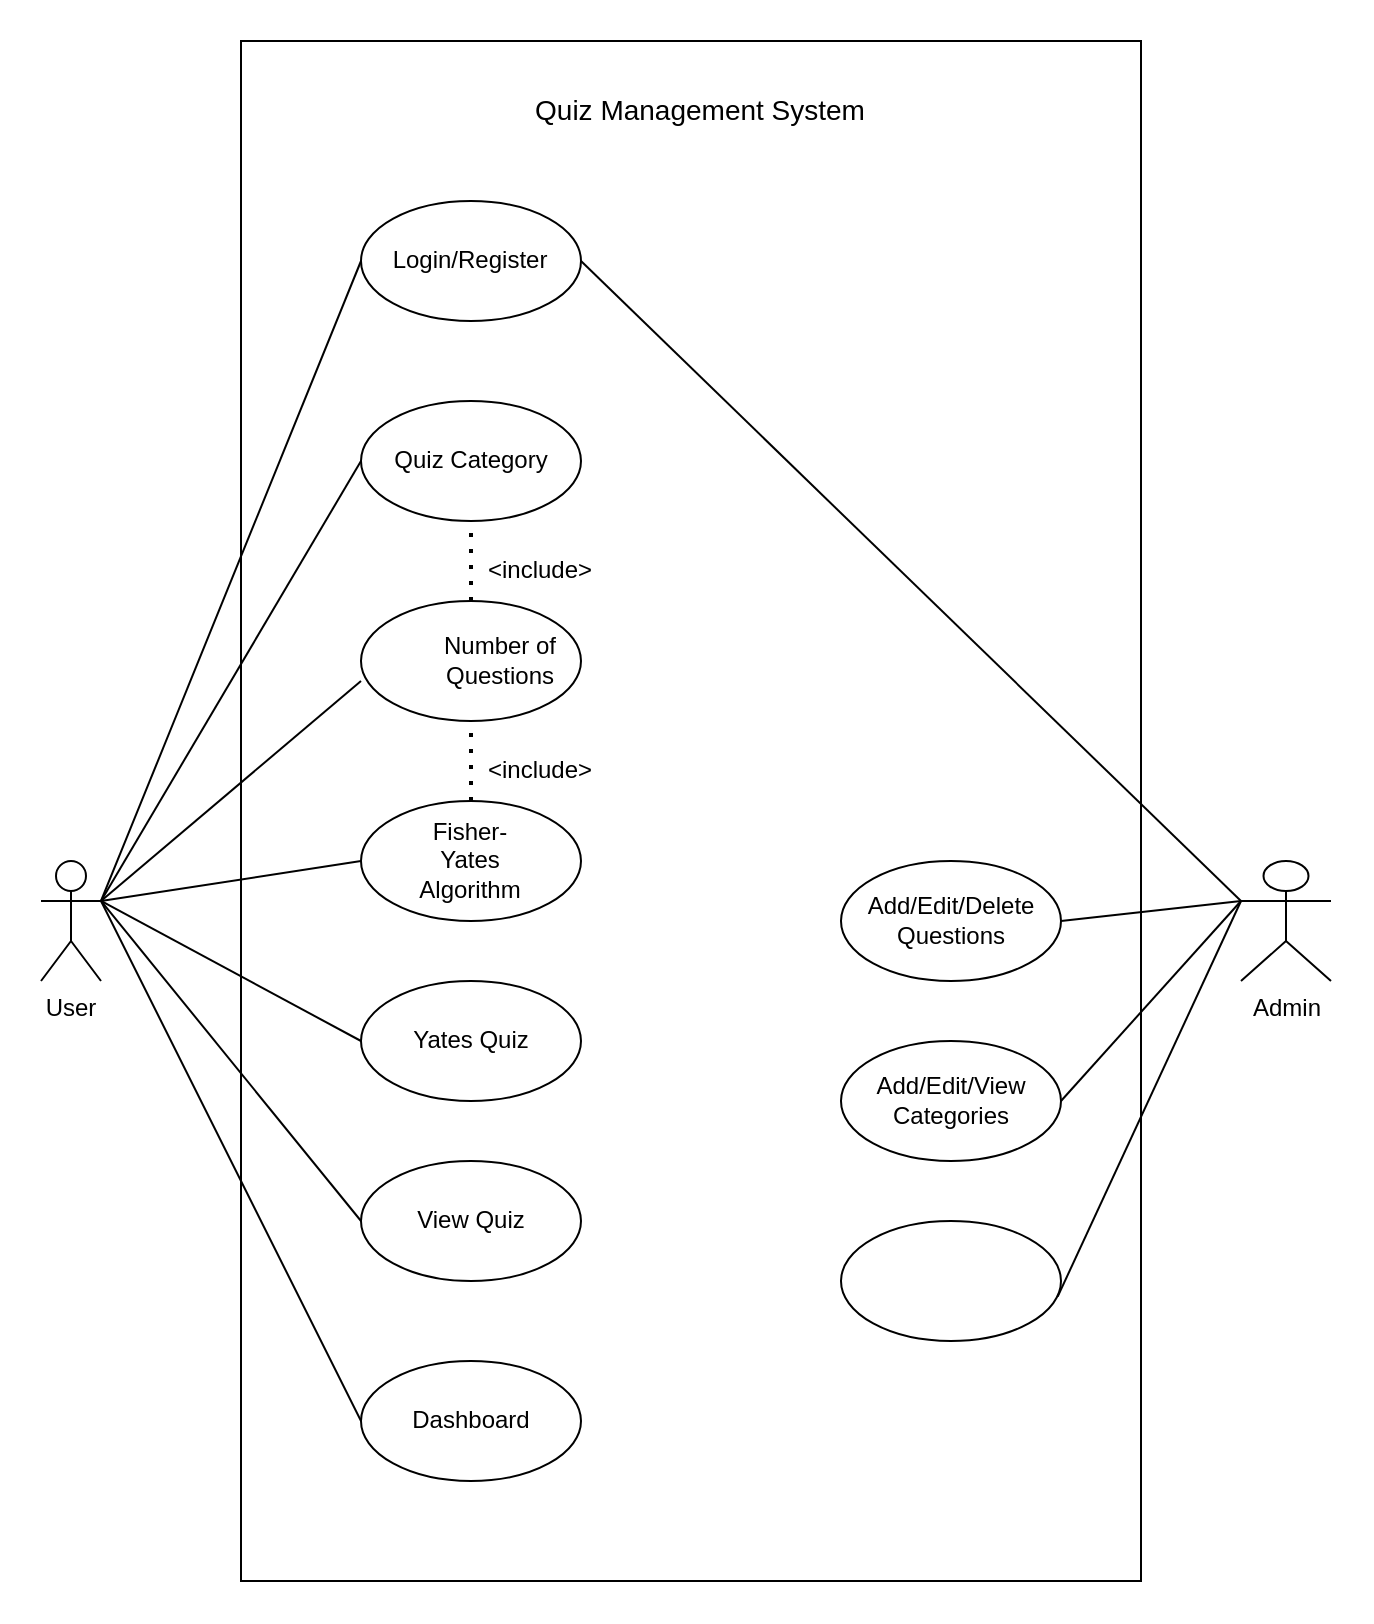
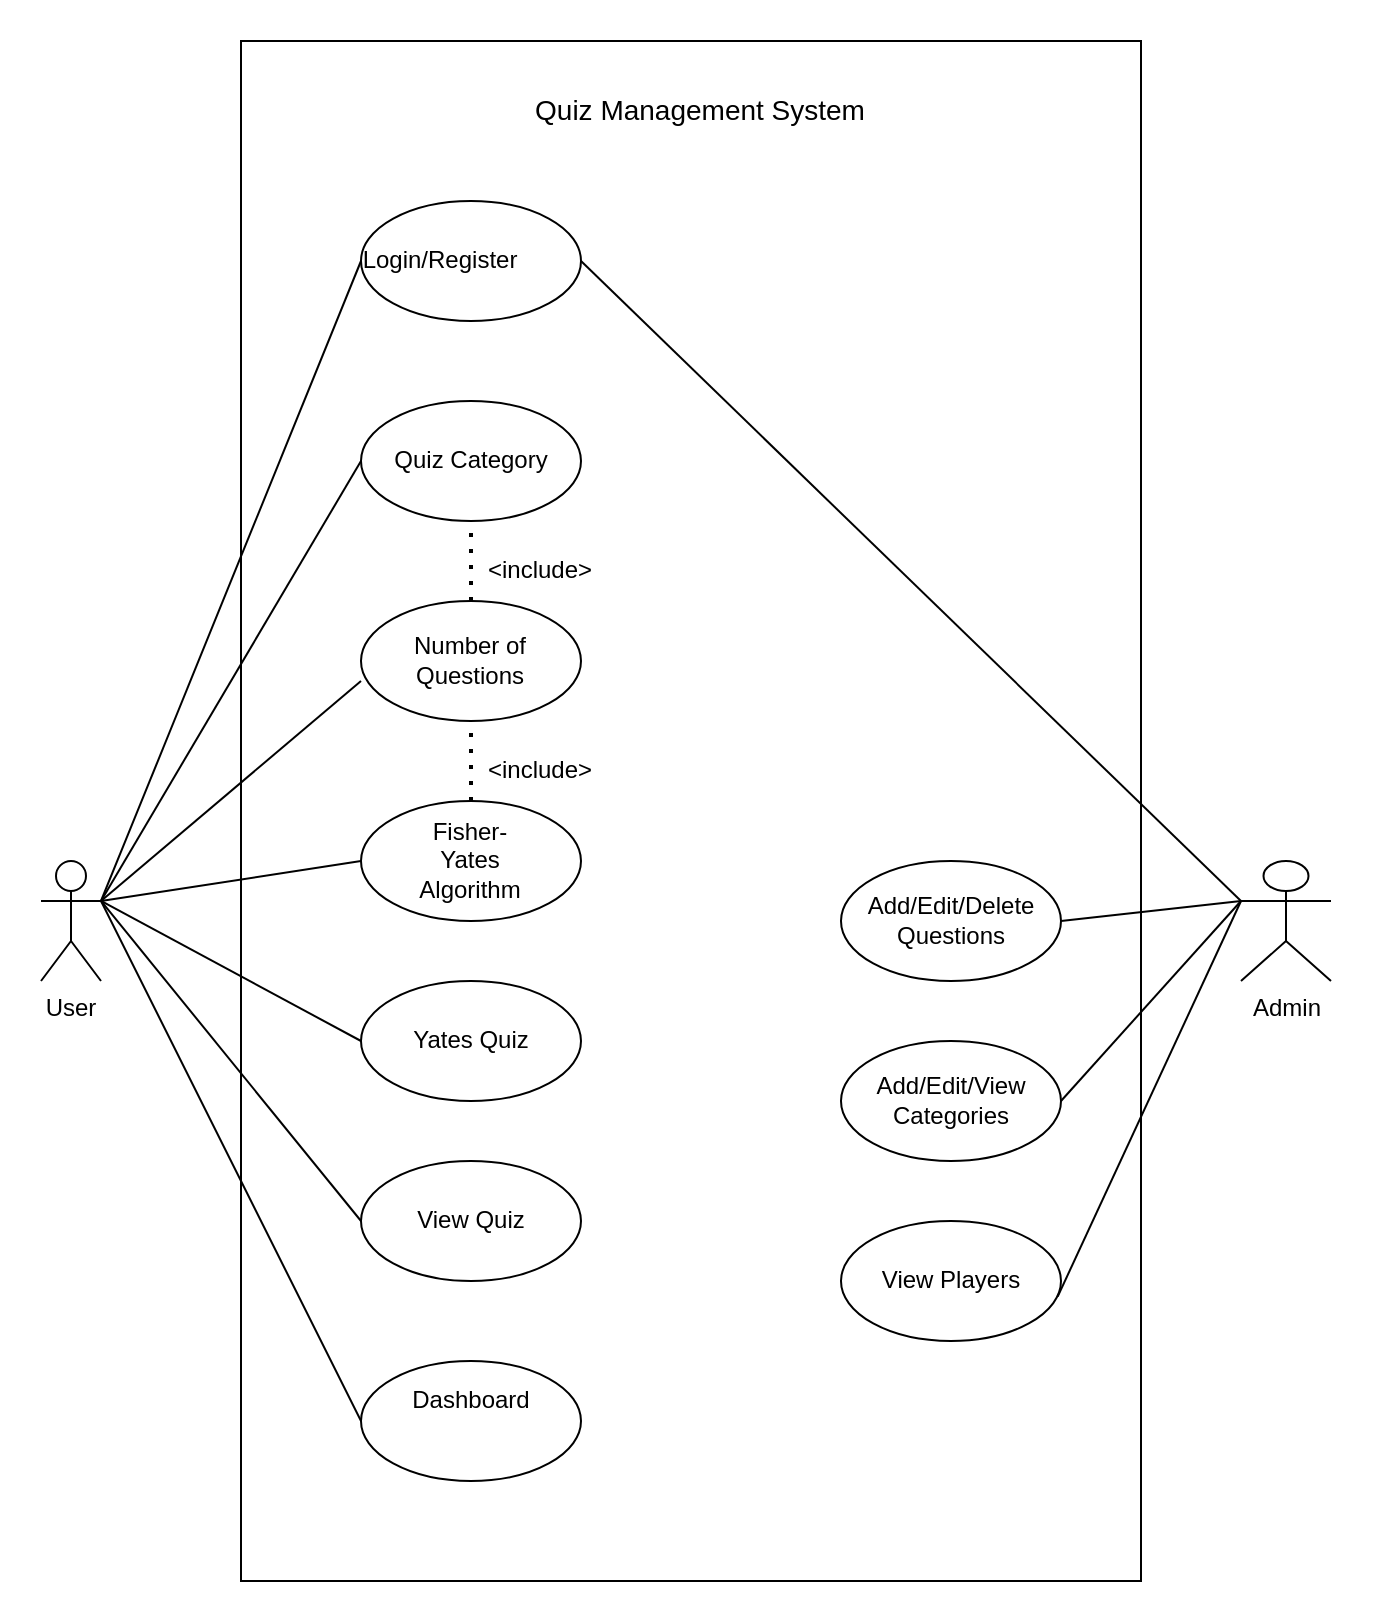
- <mxCell id="7" value="Login/Register" style="text;html=1;align=center;verticalAlign=middle;whiteSpace=wrap;rounded=0;" parent="5" vertex="1"><mxGeometry x="25" y="15" width="60" height="30" as="geometry" /></mxCell>
+ <mxCell id="7" value="Login/Register" style="text;html=1;align=center;verticalAlign=middle;whiteSpace=wrap;rounded=0;" parent="5" vertex="1"><mxGeometry x="10" y="15" width="60" height="30" as="geometry" /></mxCell>
- <mxCell id="13" value="Number of Questions" style="text;html=1;align=center;verticalAlign=middle;whiteSpace=wrap;rounded=0;" parent="11" vertex="1"><mxGeometry x="40" y="25" width="60" height="30" as="geometry" /></mxCell>
+ <mxCell id="13" value="Number of Questions" style="text;html=1;align=center;verticalAlign=middle;whiteSpace=wrap;rounded=0;" parent="11" vertex="1"><mxGeometry x="25" y="25" width="60" height="30" as="geometry" /></mxCell>
+ <mxCell id="34" value="View Players" style="text;html=1;align=center;verticalAlign=middle;whiteSpace=wrap;rounded=0;" parent="32" vertex="1"><mxGeometry x="12.5" y="15" width="85" height="30" as="geometry" /></mxCell>
- <mxCell id="25" value="Dashboard" style="text;html=1;align=center;verticalAlign=middle;whiteSpace=wrap;rounded=0;" parent="23" vertex="1"><mxGeometry x="17.5" y="15" width="75" height="30" as="geometry" /></mxCell>
+ <mxCell id="25" value="Dashboard" style="text;html=1;align=center;verticalAlign=middle;whiteSpace=wrap;rounded=0;" parent="23" vertex="1"><mxGeometry x="17.5" y="5" width="75" height="30" as="geometry" /></mxCell>
